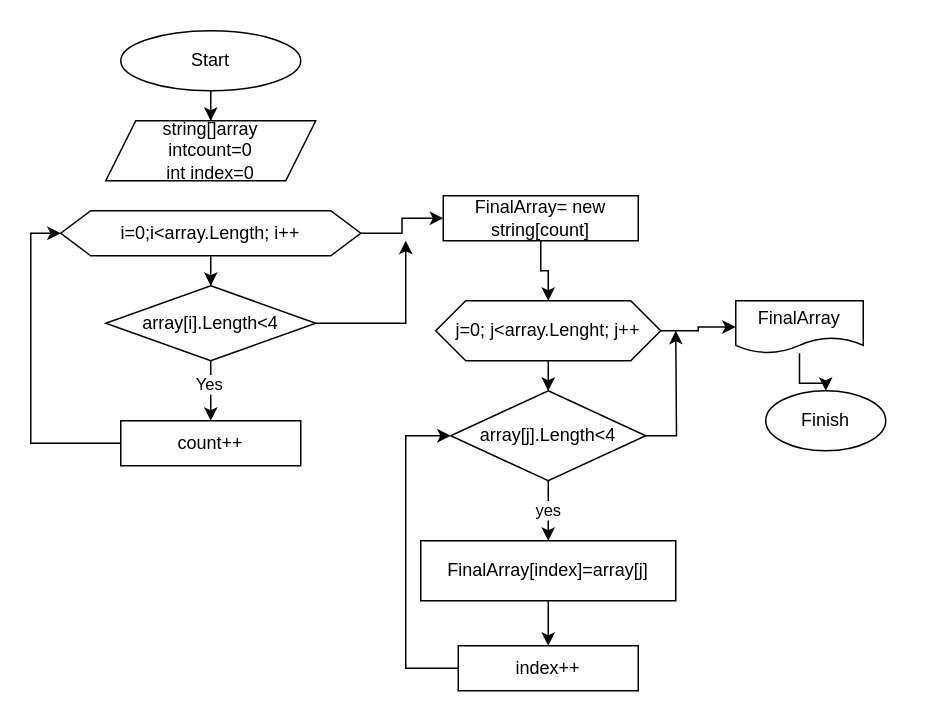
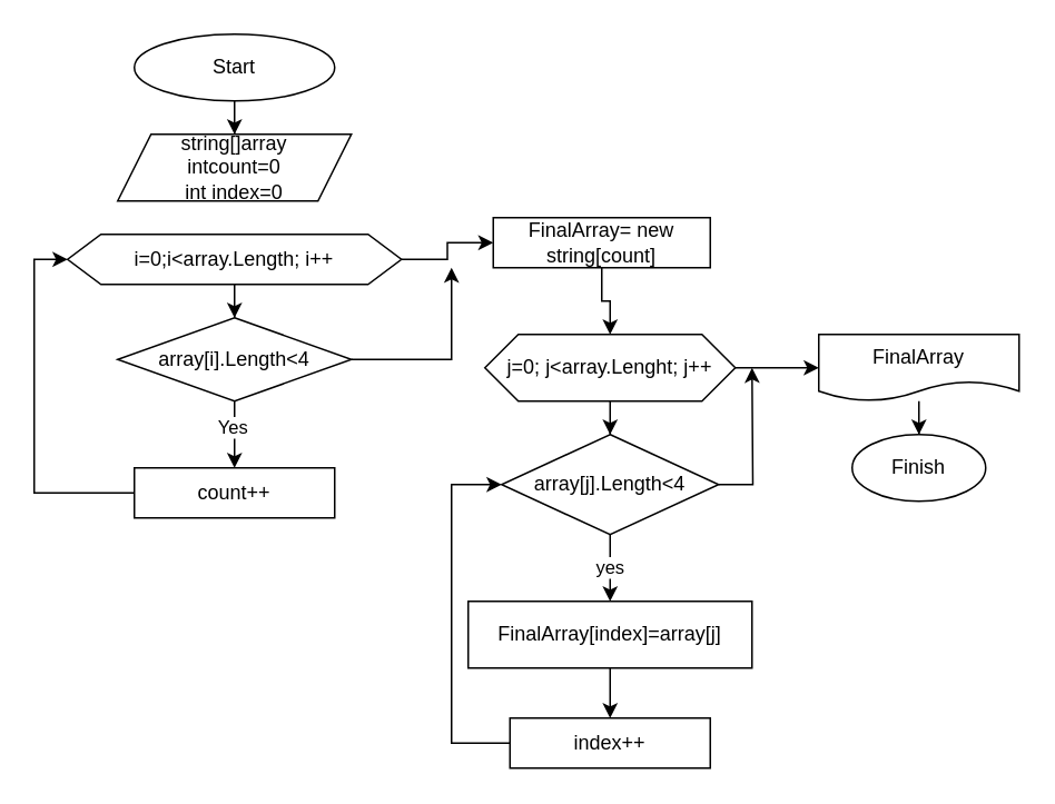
- <mxCell id="27" value="FinalArray" style="shape=document;whiteSpace=wrap;html=1;boundedLbl=1;" vertex="1" parent="1"><mxGeometry x="490" y="200" width="85" height="35" as="geometry" /></mxCell>
+ <mxCell id="27" value="FinalArray" style="shape=document;whiteSpace=wrap;html=1;boundedLbl=1;" vertex="1" parent="1"><mxGeometry x="490" y="200" width="120" height="40" as="geometry" /></mxCell>
